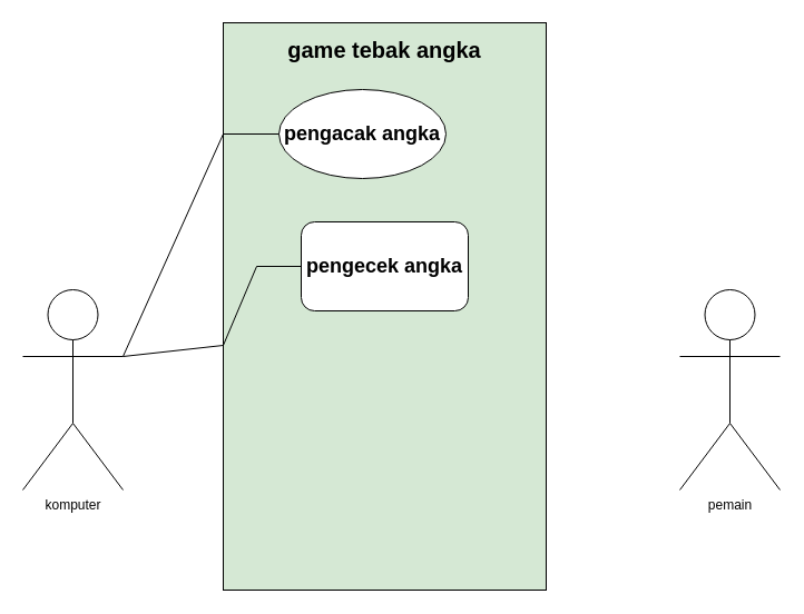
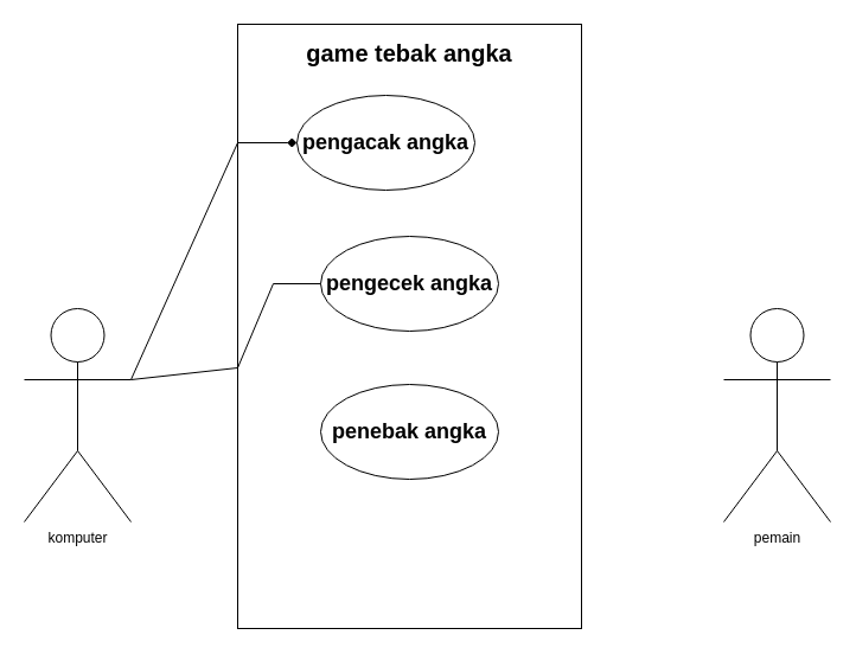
- <mxCell id="2" value="&lt;div style=&quot;font-size: 20px;&quot;&gt;game tebak angka&lt;/div&gt;" style="rounded=0;whiteSpace=wrap;html=1;horizontal=1;verticalAlign=top;fontStyle=1;spacing=8;spacingBottom=0;spacingLeft=0;fontSize=20;fillColor=#d5e8d4;" vertex="1" parent="1"><mxGeometry x="200" y="20" width="290" height="510" as="geometry" /></mxCell>
+ <mxCell id="2" value="&lt;div style=&quot;font-size: 20px;&quot;&gt;game tebak angka&lt;/div&gt;" style="rounded=0;whiteSpace=wrap;html=1;horizontal=1;verticalAlign=top;fontStyle=1;spacing=8;spacingBottom=0;spacingLeft=0;fontSize=20;" vertex="1" parent="1"><mxGeometry x="200" y="20" width="290" height="510" as="geometry" /></mxCell>
- <mxCell id="8" value="" style="endArrow=none;html=1;rounded=0;entryX=0;entryY=0.5;entryDx=0;entryDy=0;exitX=1;exitY=0.333;exitDx=0;exitDy=0;exitPerimeter=0;" edge="1" parent="1" source="7" target="3"><mxGeometry width="50" height="50" relative="1" as="geometry"><mxPoint x="300" y="320" as="sourcePoint" /><mxPoint x="350" y="270" as="targetPoint" /><Array as="points"><mxPoint x="200" y="120" /></Array></mxGeometry></mxCell>
+ <mxCell id="8" value="" style="endArrow=diamond;html=1;rounded=0;entryX=0;entryY=0.5;entryDx=0;entryDy=0;exitX=1;exitY=0.333;exitDx=0;exitDy=0;exitPerimeter=0;" edge="1" parent="1" source="7" target="3"><mxGeometry width="50" height="50" relative="1" as="geometry"><mxPoint x="300" y="320" as="sourcePoint" /><mxPoint x="350" y="270" as="targetPoint" /><Array as="points"><mxPoint x="200" y="120" /></Array></mxGeometry></mxCell>
- <mxCell id="4" value="pengecek angka" style="whiteSpace=wrap;html=1;fontSize=18;fontStyle=1;rounded=1;" vertex="1" parent="1"><mxGeometry x="270" y="199" width="150" height="80" as="geometry" /></mxCell>
+ <mxCell id="4" value="pengecek angka" style="ellipse;whiteSpace=wrap;html=1;fontSize=18;fontStyle=1" vertex="1" parent="1"><mxGeometry x="270" y="199" width="150" height="80" as="geometry" /></mxCell>
+ <mxCell id="5" value="penebak angka" style="ellipse;whiteSpace=wrap;html=1;fontSize=18;fontStyle=1" vertex="1" parent="1"><mxGeometry x="270" y="324" width="150" height="80" as="geometry" /></mxCell>
